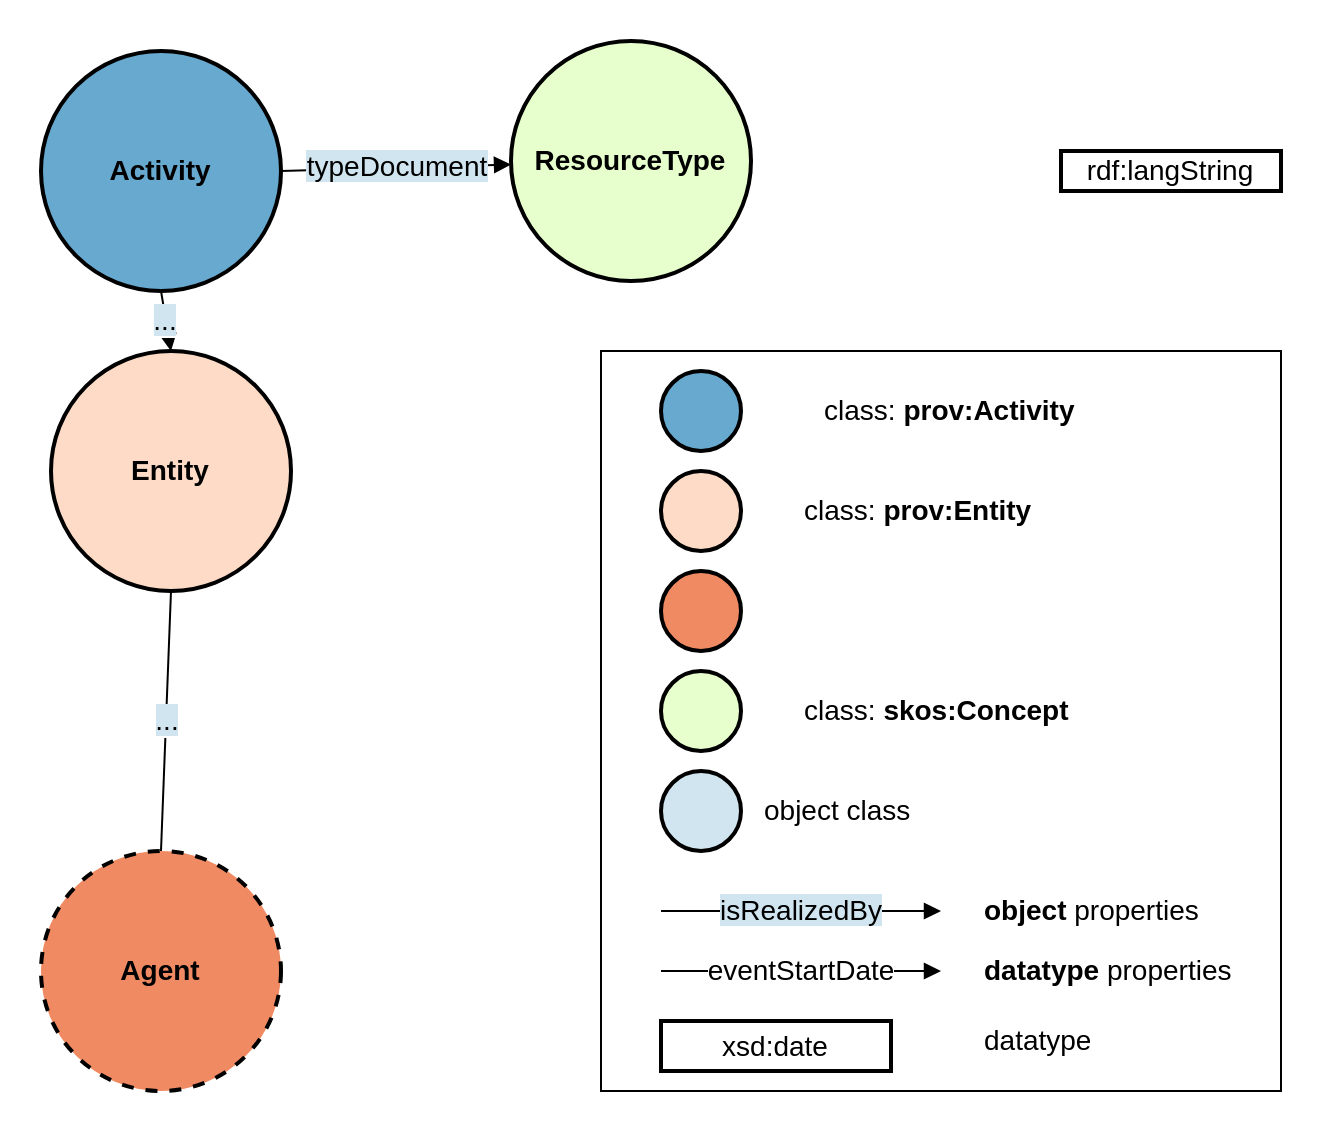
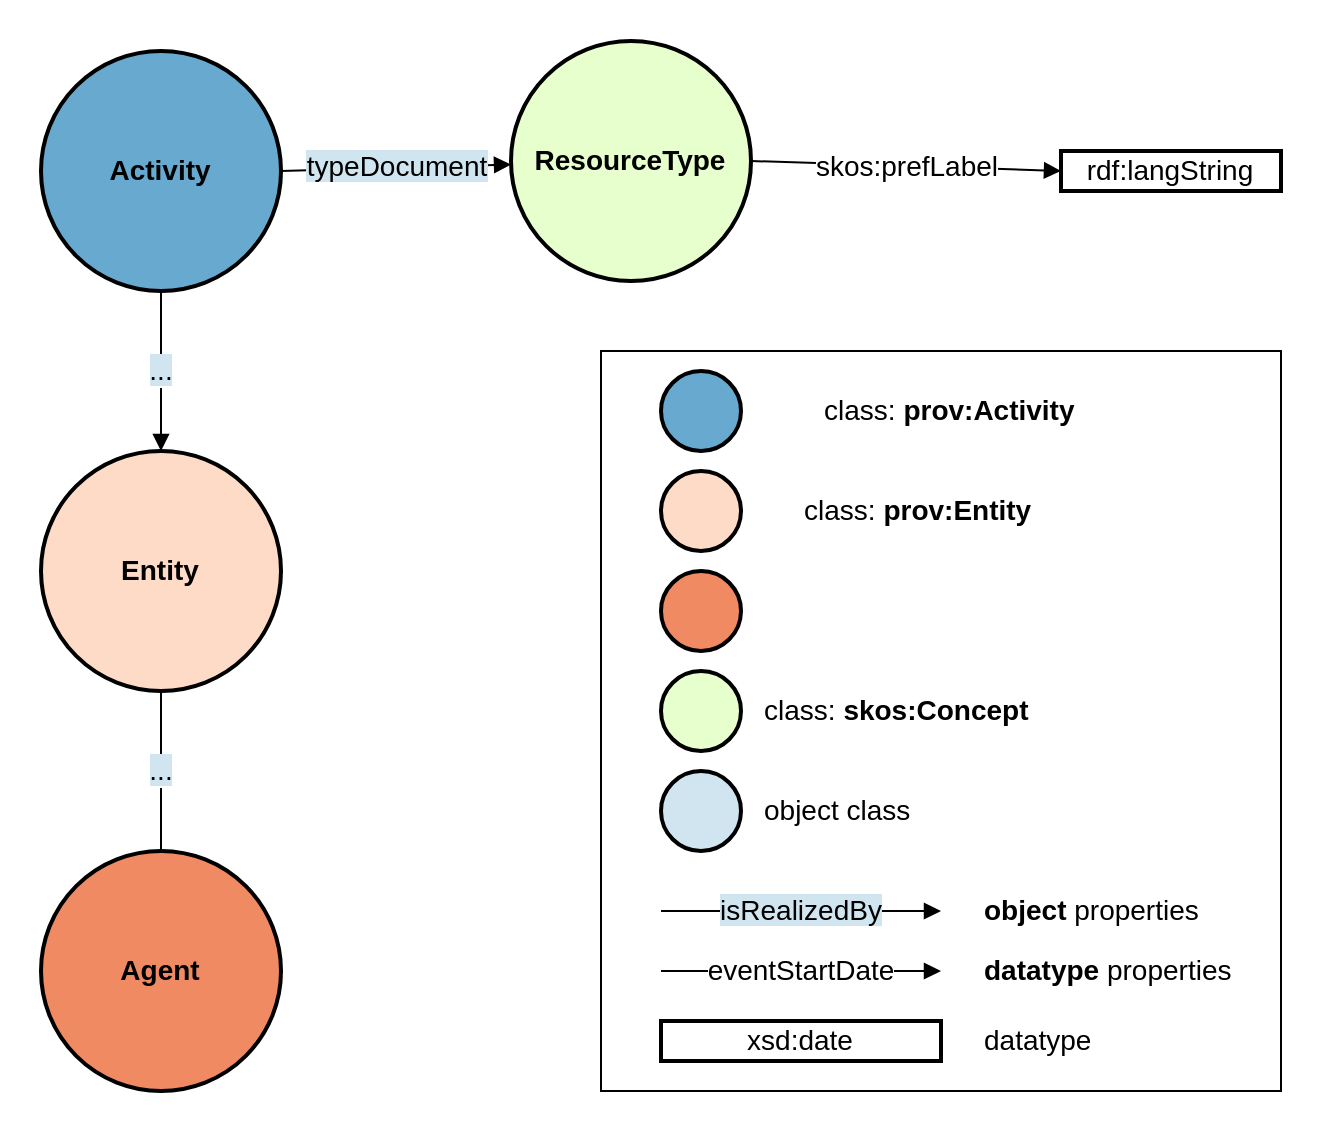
+ <mxCell id="23" value="skos:prefLabel" style="endArrow=block;html=1;strokeColor=#000000;fontSize=14;fontColor=#000000;endFill=1;exitX=1;exitY=0.5;exitDx=0;exitDy=0;entryX=0;entryY=0.5;entryDx=0;entryDy=0;" parent="1" source="13" target="24" edge="1"><mxGeometry width="50" height="50" relative="1" as="geometry"><mxPoint x="540" y="215" as="sourcePoint" /><mxPoint x="580" y="85" as="targetPoint" /></mxGeometry></mxCell>
- <mxCell id="5" value="&lt;b&gt;Entity&lt;/b&gt;" style="ellipse;whiteSpace=wrap;html=1;rounded=0;shadow=0;glass=0;comic=0;strokeColor=#000000;strokeWidth=2;fillColor=#fddbc7;gradientColor=none;fontSize=14;fontColor=#000000;align=center;" parent="1" vertex="1"><mxGeometry x="25" y="175" width="120" height="120" as="geometry" /></mxCell>
+ <mxCell id="5" value="&lt;b&gt;Entity&lt;/b&gt;" style="ellipse;whiteSpace=wrap;html=1;rounded=0;shadow=0;glass=0;comic=0;strokeColor=#000000;strokeWidth=2;fillColor=#fddbc7;gradientColor=none;fontSize=14;fontColor=#000000;align=center;" parent="1" vertex="1"><mxGeometry x="20" y="225" width="120" height="120" as="geometry" /></mxCell>
- <mxCell id="15" value="class: &lt;b&gt;skos:Concept&lt;/b&gt;" style="text;html=1;strokeColor=none;fillColor=none;align=left;verticalAlign=middle;whiteSpace=wrap;rounded=0;fontSize=14;" parent="1" vertex="1"><mxGeometry x="400" y="335" width="150" height="40" as="geometry" /></mxCell>
+ <mxCell id="15" value="class: &lt;b&gt;skos:Concept&lt;/b&gt;" style="text;html=1;strokeColor=none;fillColor=none;align=left;verticalAlign=middle;whiteSpace=wrap;rounded=0;fontSize=14;" parent="1" vertex="1"><mxGeometry x="380" y="335" width="150" height="40" as="geometry" /></mxCell>
- <mxCell id="6" value="&lt;b&gt;Agent&lt;/b&gt;" style="ellipse;whiteSpace=wrap;html=1;rounded=0;shadow=0;glass=0;comic=0;strokeColor=#000000;strokeWidth=2;fillColor=#ef8a62;gradientColor=none;fontSize=14;fontColor=#000000;align=center;dashed=1;" parent="1" vertex="1"><mxGeometry x="20" y="425" width="120" height="120" as="geometry" /></mxCell>
+ <mxCell id="6" value="&lt;b&gt;Agent&lt;/b&gt;" style="ellipse;whiteSpace=wrap;html=1;rounded=0;shadow=0;glass=0;comic=0;strokeColor=#000000;strokeWidth=2;fillColor=#ef8a62;gradientColor=none;fontSize=14;fontColor=#000000;align=center;" parent="1" vertex="1"><mxGeometry x="20" y="425" width="120" height="120" as="geometry" /></mxCell>
- <mxCell id="20" value="xsd:date" style="whiteSpace=wrap;html=1;rounded=0;shadow=0;glass=0;comic=0;strokeColor=#000000;strokeWidth=2;fillColor=#FFFFFF;gradientColor=none;fontSize=14;fontColor=#000000;align=center;" parent="1" vertex="1"><mxGeometry x="330" y="510" width="115" height="25" as="geometry" /></mxCell>
+ <mxCell id="20" value="xsd:date" style="whiteSpace=wrap;html=1;rounded=0;shadow=0;glass=0;comic=0;strokeColor=#000000;strokeWidth=2;fillColor=#FFFFFF;gradientColor=none;fontSize=14;fontColor=#000000;align=center;" parent="1" vertex="1"><mxGeometry x="330" y="510" width="140" height="20" as="geometry" /></mxCell>
